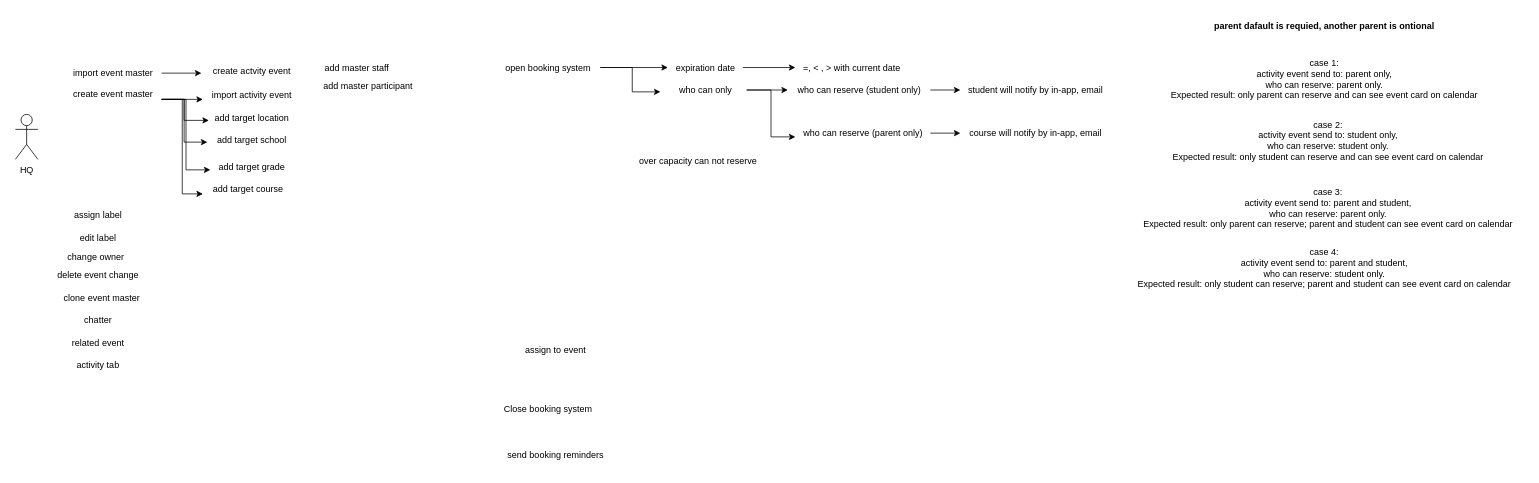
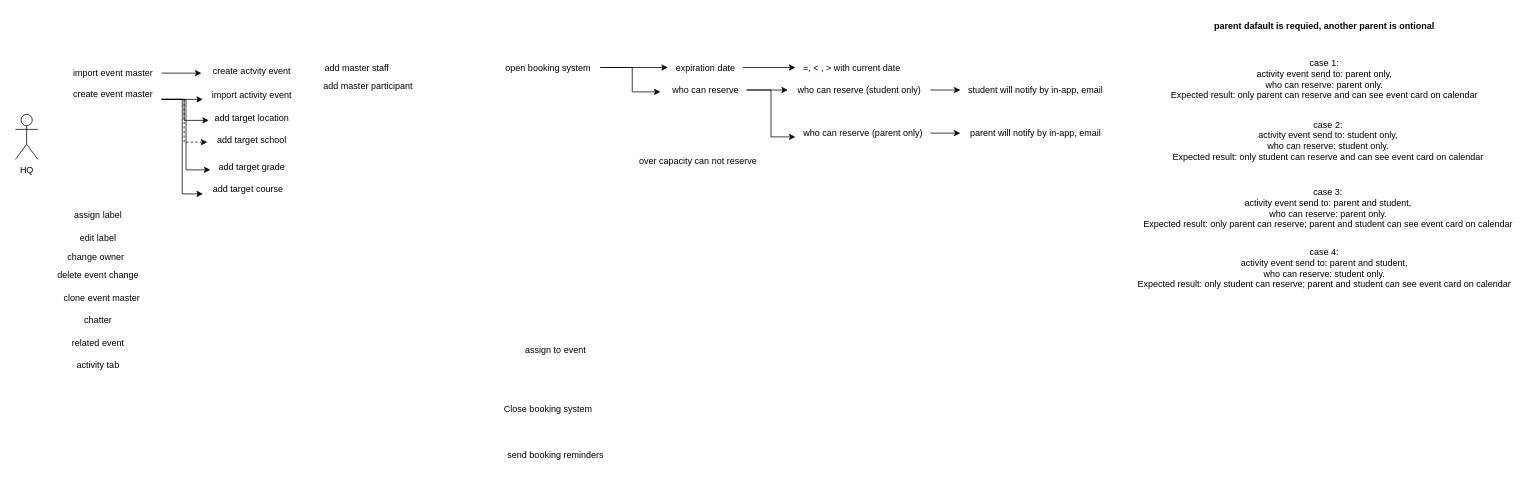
- <mxCell id="26" value="who can only" style="text;html=1;align=center;verticalAlign=middle;resizable=0;points=[];autosize=1;strokeColor=none;fillColor=none;" vertex="1" parent="1"><mxGeometry x="885" y="104.5" width="110" height="30" as="geometry" /></mxCell>
+ <mxCell id="26" value="who can reserve" style="text;html=1;align=center;verticalAlign=middle;resizable=0;points=[];autosize=1;strokeColor=none;fillColor=none;" vertex="1" parent="1"><mxGeometry x="885" y="104.5" width="110" height="30" as="geometry" /></mxCell>
- <mxCell id="21" value="course will notify by in-app, email" style="text;html=1;align=center;verticalAlign=middle;resizable=0;points=[];autosize=1;strokeColor=none;fillColor=none;" vertex="1" parent="1"><mxGeometry x="1280" y="162" width="200" height="30" as="geometry" /></mxCell>
+ <mxCell id="21" value="parent will notify by in-app, email" style="text;html=1;align=center;verticalAlign=middle;resizable=0;points=[];autosize=1;strokeColor=none;fillColor=none;" vertex="1" parent="1"><mxGeometry x="1280" y="162" width="200" height="30" as="geometry" /></mxCell>
- <mxCell id="32" style="edgeStyle=orthogonalEdgeStyle;rounded=0;orthogonalLoop=1;jettySize=auto;html=1;entryX=0.008;entryY=0.567;entryDx=0;entryDy=0;entryPerimeter=0;" edge="1" parent="1" source="3" target="8"><mxGeometry relative="1" as="geometry" /></mxCell>
+ <mxCell id="32" style="edgeStyle=orthogonalEdgeStyle;rounded=0;orthogonalLoop=1;jettySize=auto;html=1;entryX=0.008;entryY=0.567;entryDx=0;entryDy=0;entryPerimeter=0;dashed=1;" edge="1" parent="1" source="3" target="8"><mxGeometry relative="1" as="geometry" /></mxCell>
